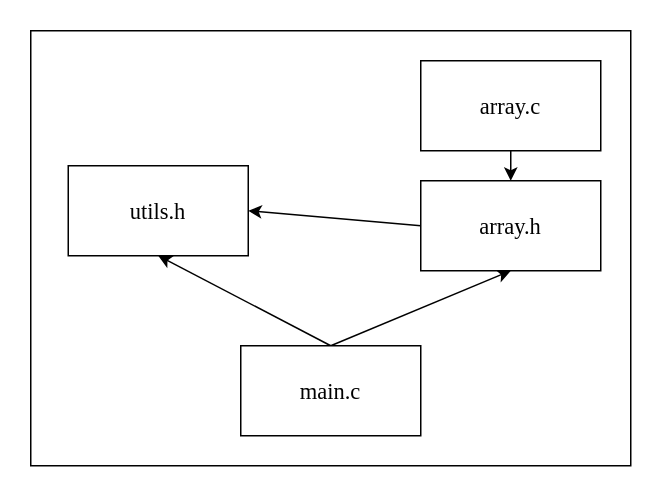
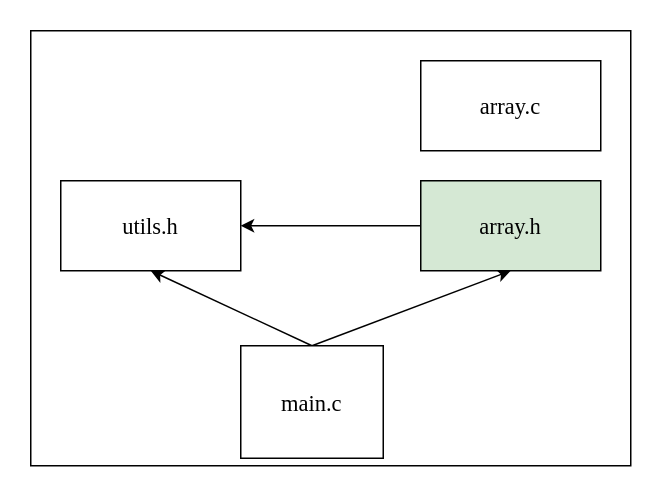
- <mxCell id="7" style="edgeStyle=none;html=1;exitX=0.5;exitY=1;exitDx=0;exitDy=0;entryX=0.5;entryY=0;entryDx=0;entryDy=0;" edge="1" parent="1" source="8" target="10"><mxGeometry relative="1" as="geometry" /></mxCell>
- <mxCell id="6" value="utils.h" style="rounded=0;whiteSpace=wrap;html=1;fontFamily=Lucida Console;fontSize=15;" parent="1" vertex="1"><mxGeometry x="45" y="110" width="120" height="60" as="geometry" /></mxCell>
+ <mxCell id="6" value="utils.h" style="rounded=0;whiteSpace=wrap;html=1;fontFamily=Lucida Console;fontSize=15;" parent="1" vertex="1"><mxGeometry x="40" y="120" width="120" height="60" as="geometry" /></mxCell>
- <mxCell id="10" value="array.h" style="rounded=0;whiteSpace=wrap;html=1;fontFamily=Lucida Console;fontSize=15;" parent="1" vertex="1"><mxGeometry x="280" y="120" width="120" height="60" as="geometry" /></mxCell>
+ <mxCell id="10" value="array.h" style="rounded=0;whiteSpace=wrap;html=1;fontFamily=Lucida Console;fontSize=15;fillColor=#d5e8d4;" parent="1" vertex="1"><mxGeometry x="280" y="120" width="120" height="60" as="geometry" /></mxCell>
- <mxCell id="5" value="main.c" style="rounded=0;whiteSpace=wrap;html=1;fontFamily=Lucida Console;fontSize=15;" parent="1" vertex="1"><mxGeometry x="160" y="230" width="120" height="60" as="geometry" /></mxCell>
+ <mxCell id="5" value="main.c" style="rounded=0;whiteSpace=wrap;html=1;fontFamily=Lucida Console;fontSize=15;" parent="1" vertex="1"><mxGeometry x="160" y="230" width="95" height="75" as="geometry" /></mxCell>
